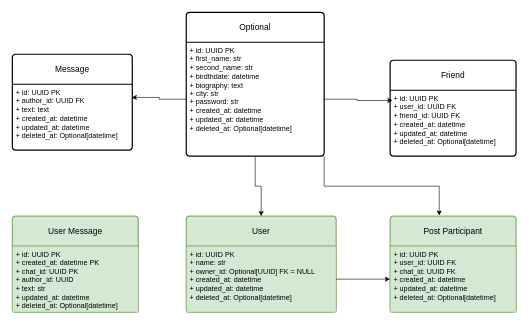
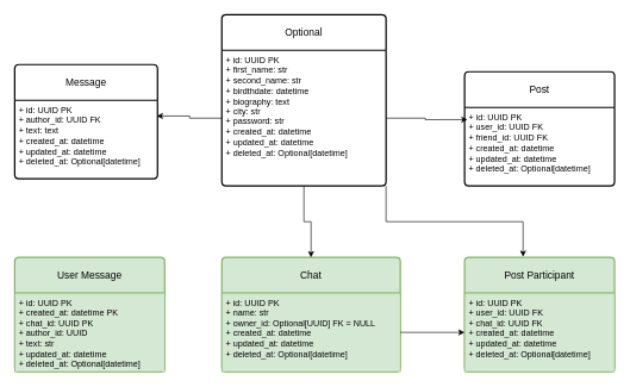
- <mxCell id="5" value="Friend" style="swimlane;childLayout=stackLayout;horizontal=1;startSize=50;horizontalStack=0;rounded=1;fontSize=14;fontStyle=0;strokeWidth=2;resizeParent=0;resizeLast=1;shadow=0;dashed=0;align=center;arcSize=4;whiteSpace=wrap;html=1;" parent="1" vertex="1"><mxGeometry x="650" y="100" width="210" height="160" as="geometry" /></mxCell>
+ <mxCell id="5" value="Post" style="swimlane;childLayout=stackLayout;horizontal=1;startSize=50;horizontalStack=0;rounded=1;fontSize=14;fontStyle=0;strokeWidth=2;resizeParent=0;resizeLast=1;shadow=0;dashed=0;align=center;arcSize=4;whiteSpace=wrap;html=1;" parent="1" vertex="1"><mxGeometry x="650" y="100" width="210" height="160" as="geometry" /></mxCell>
- <mxCell id="13" value="User" style="swimlane;childLayout=stackLayout;horizontal=1;startSize=50;horizontalStack=0;rounded=1;fontSize=14;fontStyle=0;strokeWidth=2;resizeParent=0;resizeLast=1;shadow=0;dashed=0;align=center;arcSize=4;whiteSpace=wrap;html=1;fillColor=#d5e8d4;strokeColor=#82b366;" parent="1" vertex="1"><mxGeometry x="310" y="360" width="250" height="160" as="geometry" /></mxCell>
+ <mxCell id="13" value="Chat" style="swimlane;childLayout=stackLayout;horizontal=1;startSize=50;horizontalStack=0;rounded=1;fontSize=14;fontStyle=0;strokeWidth=2;resizeParent=0;resizeLast=1;shadow=0;dashed=0;align=center;arcSize=4;whiteSpace=wrap;html=1;fillColor=#d5e8d4;strokeColor=#82b366;" parent="1" vertex="1"><mxGeometry x="310" y="360" width="250" height="160" as="geometry" /></mxCell>
